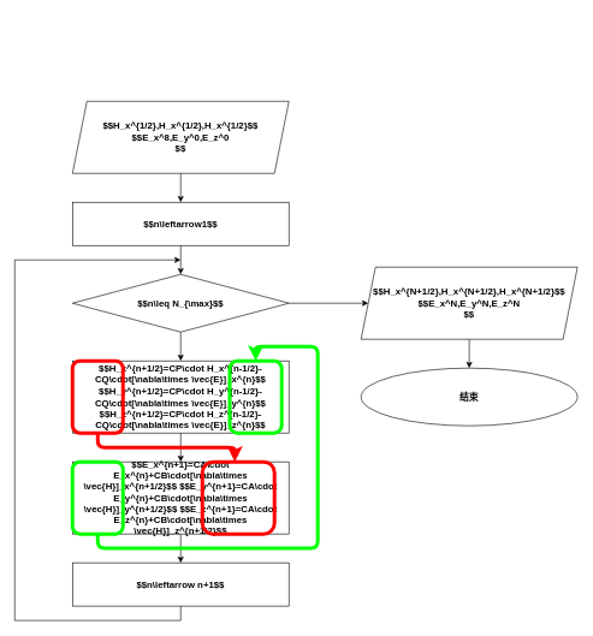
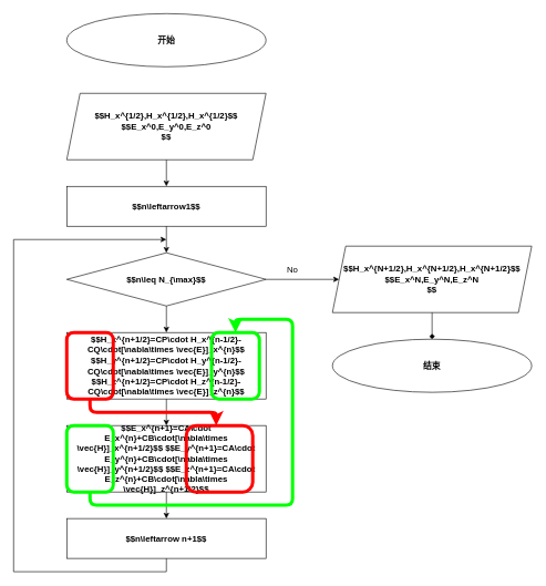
+ <mxCell id="2" value="开始" style="ellipse;whiteSpace=wrap;html=1;fillColor=none;fontSize=13;fontStyle=1" parent="1" vertex="1"><mxGeometry x="100" y="20" width="300" height="80" as="geometry" /></mxCell>
- <mxCell id="4" value="$$H_x^{1/2},H_x^{1/2},H_x^{1/2}$$ $$E_x^8,E_y^0,E_z^0&lt;br style=&quot;font-size: 13px;&quot;&gt;$$" style="shape=parallelogram;perimeter=parallelogramPerimeter;whiteSpace=wrap;html=1;fixedSize=1;fillColor=none;fontSize=13;fontStyle=1" parent="1" vertex="1"><mxGeometry x="100" y="140" width="300" height="100" as="geometry" /></mxCell>
+ <mxCell id="4" value="$$H_x^{1/2},H_x^{1/2},H_x^{1/2}$$ $$E_x^0,E_y^0,E_z^0&lt;br style=&quot;font-size: 13px;&quot;&gt;$$" style="shape=parallelogram;perimeter=parallelogramPerimeter;whiteSpace=wrap;html=1;fixedSize=1;fillColor=none;fontSize=13;fontStyle=1" parent="1" vertex="1"><mxGeometry x="100" y="140" width="300" height="100" as="geometry" /></mxCell>
+ <mxCell id="19" value="No" style="text;html=1;strokeColor=none;fillColor=none;align=center;verticalAlign=middle;whiteSpace=wrap;rounded=0;labelBackgroundColor=none;fontSize=13;fontColor=#000000;" parent="1" vertex="1"><mxGeometry x="410" y="390" width="60" height="30" as="geometry" /></mxCell>
- <mxCell id="16" style="edgeStyle=orthogonalEdgeStyle;rounded=0;orthogonalLoop=1;jettySize=auto;html=1;exitX=0.5;exitY=1;exitDx=0;exitDy=0;entryX=0.5;entryY=0;entryDx=0;entryDy=0;fontSize=13;fontColor=#000000;" parent="1" source="17" target="18" edge="1"><mxGeometry relative="1" as="geometry" /></mxCell>
+ <mxCell id="16" style="edgeStyle=orthogonalEdgeStyle;rounded=0;orthogonalLoop=1;jettySize=auto;html=1;exitX=0.5;exitY=1;exitDx=0;exitDy=0;entryX=0.5;entryY=0;entryDx=0;entryDy=0;fontSize=13;fontColor=#000000;endArrow=diamond;" parent="1" source="17" target="18" edge="1"><mxGeometry relative="1" as="geometry" /></mxCell>
